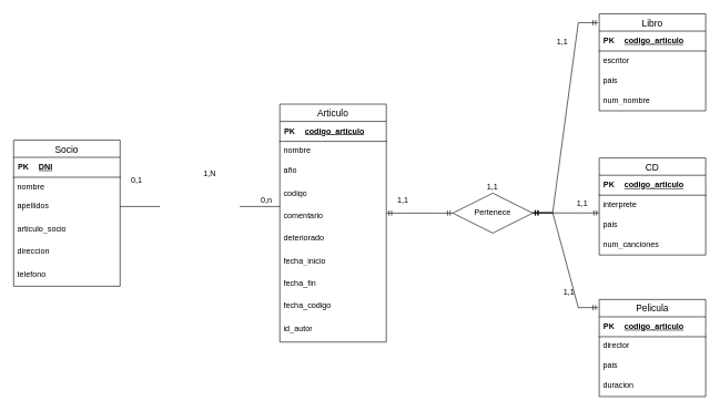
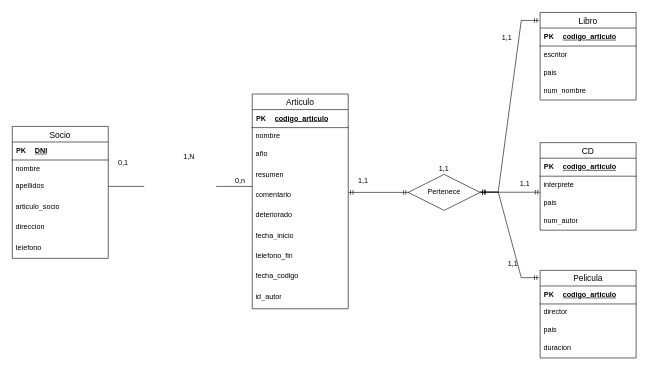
- <mxCell id="19" value="codigo" style="text;strokeColor=none;fillColor=none;spacingLeft=4;spacingRight=4;overflow=hidden;rotatable=0;points=[[0,0.5],[1,0.5]];portConstraint=eastwest;fontSize=12;whiteSpace=wrap;html=1;" vertex="1" parent="12"><mxGeometry y="120" width="160" height="34" as="geometry" /></mxCell>
+ <mxCell id="19" value="resumen" style="text;strokeColor=none;fillColor=none;spacingLeft=4;spacingRight=4;overflow=hidden;rotatable=0;points=[[0,0.5],[1,0.5]];portConstraint=eastwest;fontSize=12;whiteSpace=wrap;html=1;" vertex="1" parent="12"><mxGeometry y="120" width="160" height="34" as="geometry" /></mxCell>
- <mxCell id="49" value="num_canciones" style="text;strokeColor=none;fillColor=none;spacingLeft=4;spacingRight=4;overflow=hidden;rotatable=0;points=[[0,0.5],[1,0.5]];portConstraint=eastwest;fontSize=12;whiteSpace=wrap;html=1;" vertex="1" parent="42"><mxGeometry y="116" width="160" height="30" as="geometry" /></mxCell>
+ <mxCell id="49" value="num_autor" style="text;strokeColor=none;fillColor=none;spacingLeft=4;spacingRight=4;overflow=hidden;rotatable=0;points=[[0,0.5],[1,0.5]];portConstraint=eastwest;fontSize=12;whiteSpace=wrap;html=1;" vertex="1" parent="42"><mxGeometry y="116" width="160" height="30" as="geometry" /></mxCell>
- <mxCell id="23" value="fecha_fin" style="text;strokeColor=none;fillColor=none;spacingLeft=4;spacingRight=4;overflow=hidden;rotatable=0;points=[[0,0.5],[1,0.5]];portConstraint=eastwest;fontSize=12;whiteSpace=wrap;html=1;" vertex="1" parent="12"><mxGeometry y="256" width="160" height="34" as="geometry" /></mxCell>
+ <mxCell id="23" value="telefono_fin" style="text;strokeColor=none;fillColor=none;spacingLeft=4;spacingRight=4;overflow=hidden;rotatable=0;points=[[0,0.5],[1,0.5]];portConstraint=eastwest;fontSize=12;whiteSpace=wrap;html=1;" vertex="1" parent="12"><mxGeometry y="256" width="160" height="34" as="geometry" /></mxCell>
